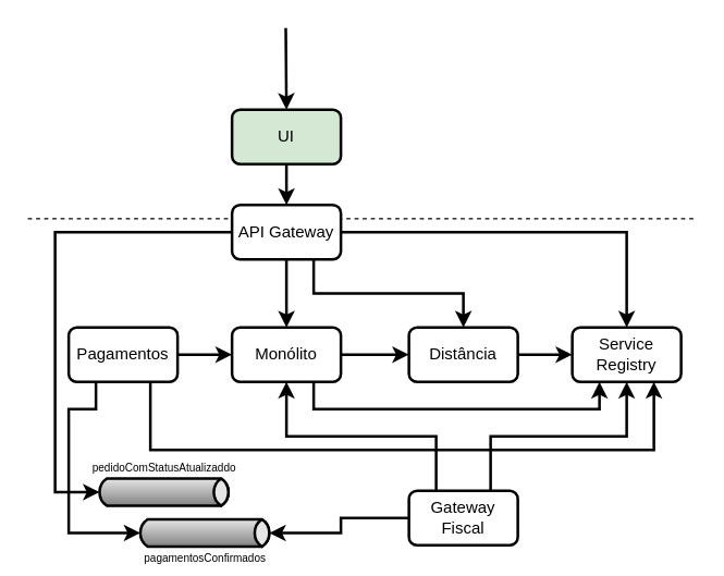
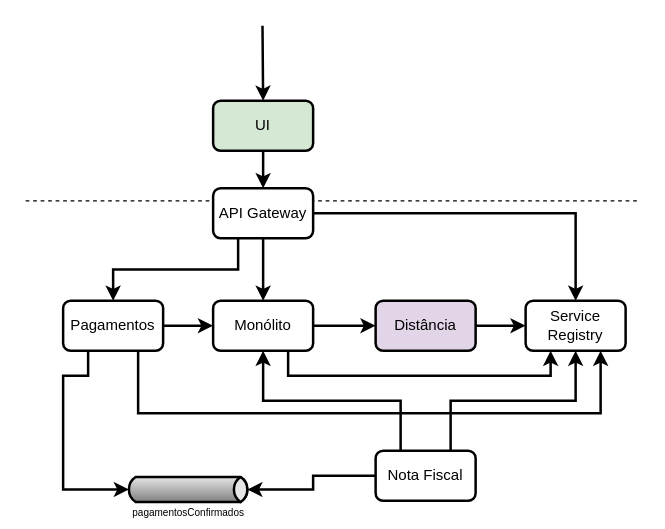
- <mxCell id="8" style="edgeStyle=orthogonalEdgeStyle;rounded=0;orthogonalLoop=1;jettySize=auto;html=1;exitX=0;exitY=0.5;exitDx=0;exitDy=0;entryX=0;entryY=0.5;entryDx=2.7;entryDy=0;entryPerimeter=0;strokeColor=#000000;strokeWidth=2;" parent="1" source="10" target="24" edge="1"><mxGeometry relative="1" as="geometry"><Array as="points"><mxPoint x="40" y="170" /><mxPoint x="40" y="361" /></Array></mxGeometry></mxCell>
+ <mxCell id="5" style="edgeStyle=orthogonalEdgeStyle;rounded=0;orthogonalLoop=1;jettySize=auto;html=1;exitX=0.25;exitY=1;exitDx=0;exitDy=0;strokeWidth=2;" parent="1" source="10" target="17" edge="1"><mxGeometry relative="1" as="geometry" /></mxCell>
- <mxCell id="7" style="edgeStyle=orthogonalEdgeStyle;rounded=0;orthogonalLoop=1;jettySize=auto;html=1;exitX=0.75;exitY=1;exitDx=0;exitDy=0;strokeWidth=2;" parent="1" source="10" target="19" edge="1"><mxGeometry relative="1" as="geometry" /></mxCell>
- <mxCell id="19" value="Distância" style="rounded=1;whiteSpace=wrap;html=1;strokeWidth=2;" parent="1" vertex="1"><mxGeometry x="300" y="240" width="80" height="40" as="geometry" /></mxCell>
+ <mxCell id="19" value="Distância" style="rounded=1;whiteSpace=wrap;html=1;strokeWidth=2;fillColor=#e1d5e7;" parent="1" vertex="1"><mxGeometry x="300" y="240" width="80" height="40" as="geometry" /></mxCell>
- <mxCell id="24" value="pedidoComStatusAtualizaddo" style="strokeWidth=2;outlineConnect=0;dashed=0;align=center;html=1;fontSize=8;shape=mxgraph.eip.messageChannel;verticalLabelPosition=top;labelBackgroundColor=#ffffff;verticalAlign=bottom;horizontal=1;labelPosition=center;" parent="1" vertex="1"><mxGeometry x="70" y="351" width="100" height="20" as="geometry" /></mxCell>
- <mxCell id="23" value="Gateway Fiscal" style="rounded=1;whiteSpace=wrap;html=1;strokeWidth=2;" parent="1" vertex="1"><mxGeometry x="300" y="360" width="80" height="40" as="geometry" /></mxCell>
+ <mxCell id="23" value="Nota Fiscal" style="rounded=1;whiteSpace=wrap;html=1;strokeWidth=2;" parent="1" vertex="1"><mxGeometry x="300" y="360" width="80" height="40" as="geometry" /></mxCell>
